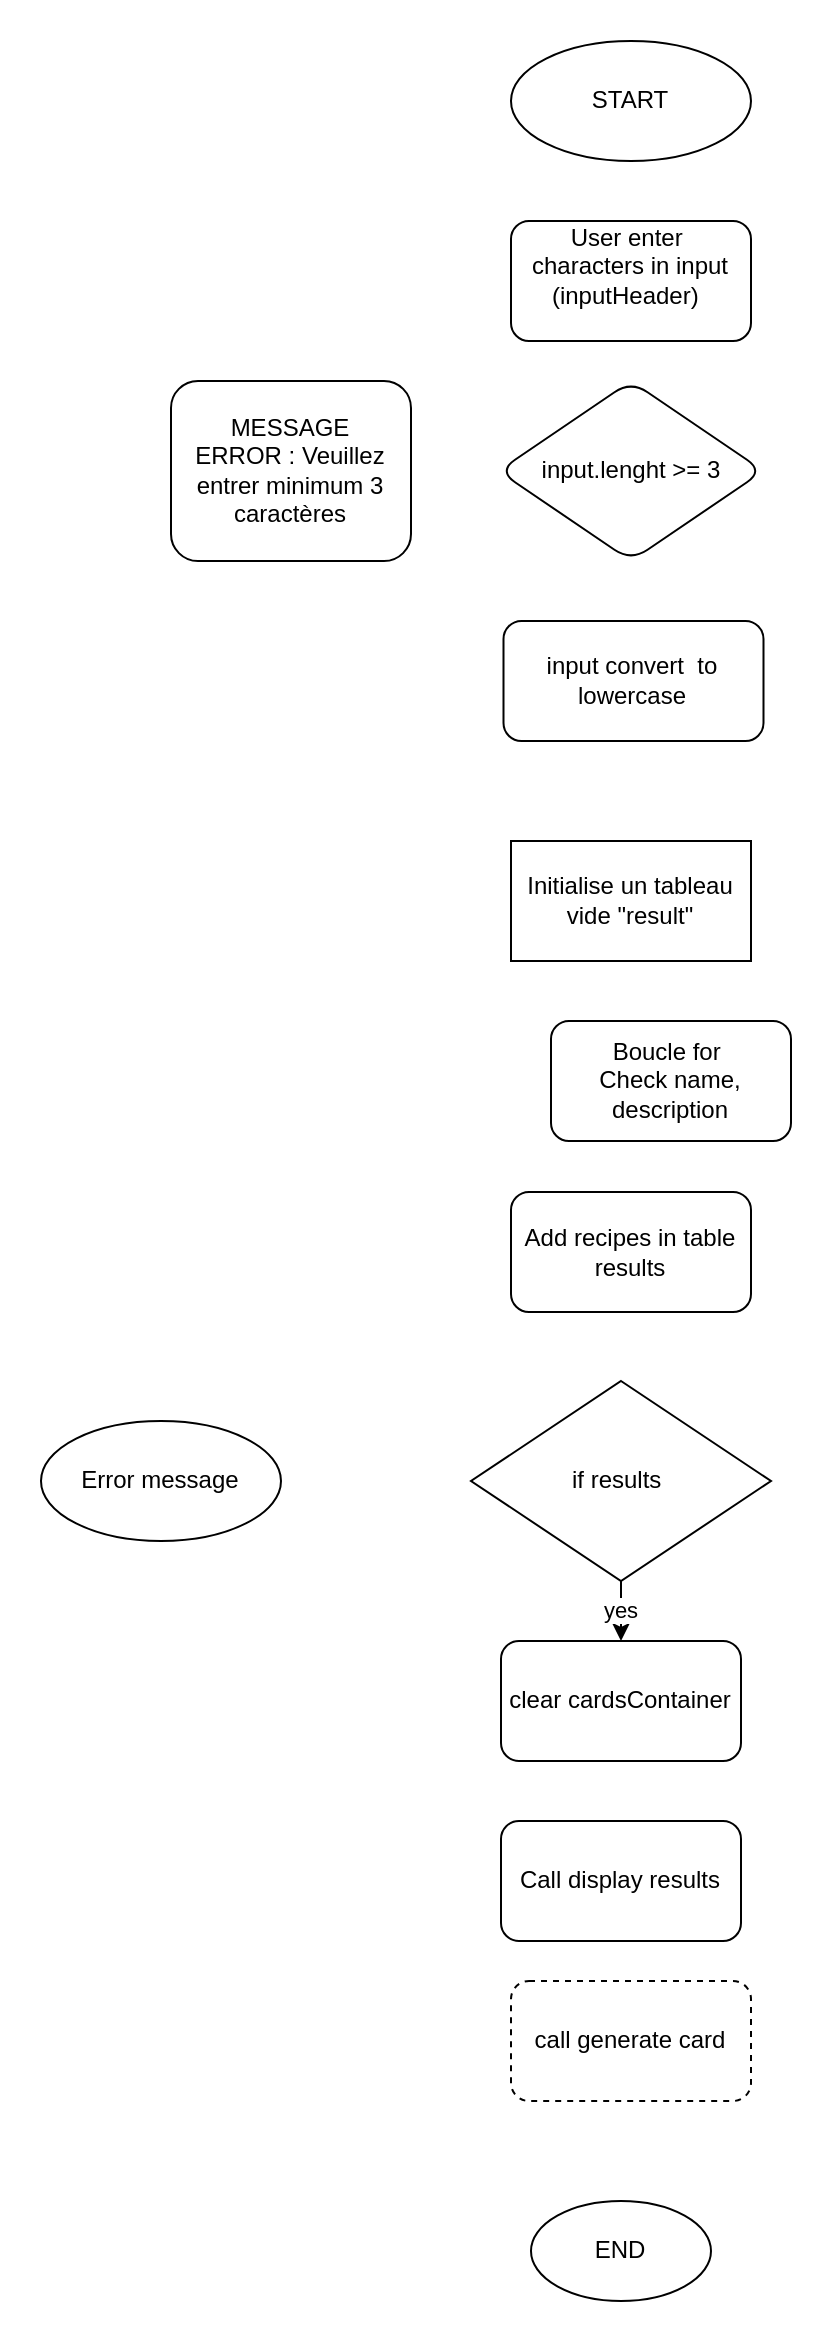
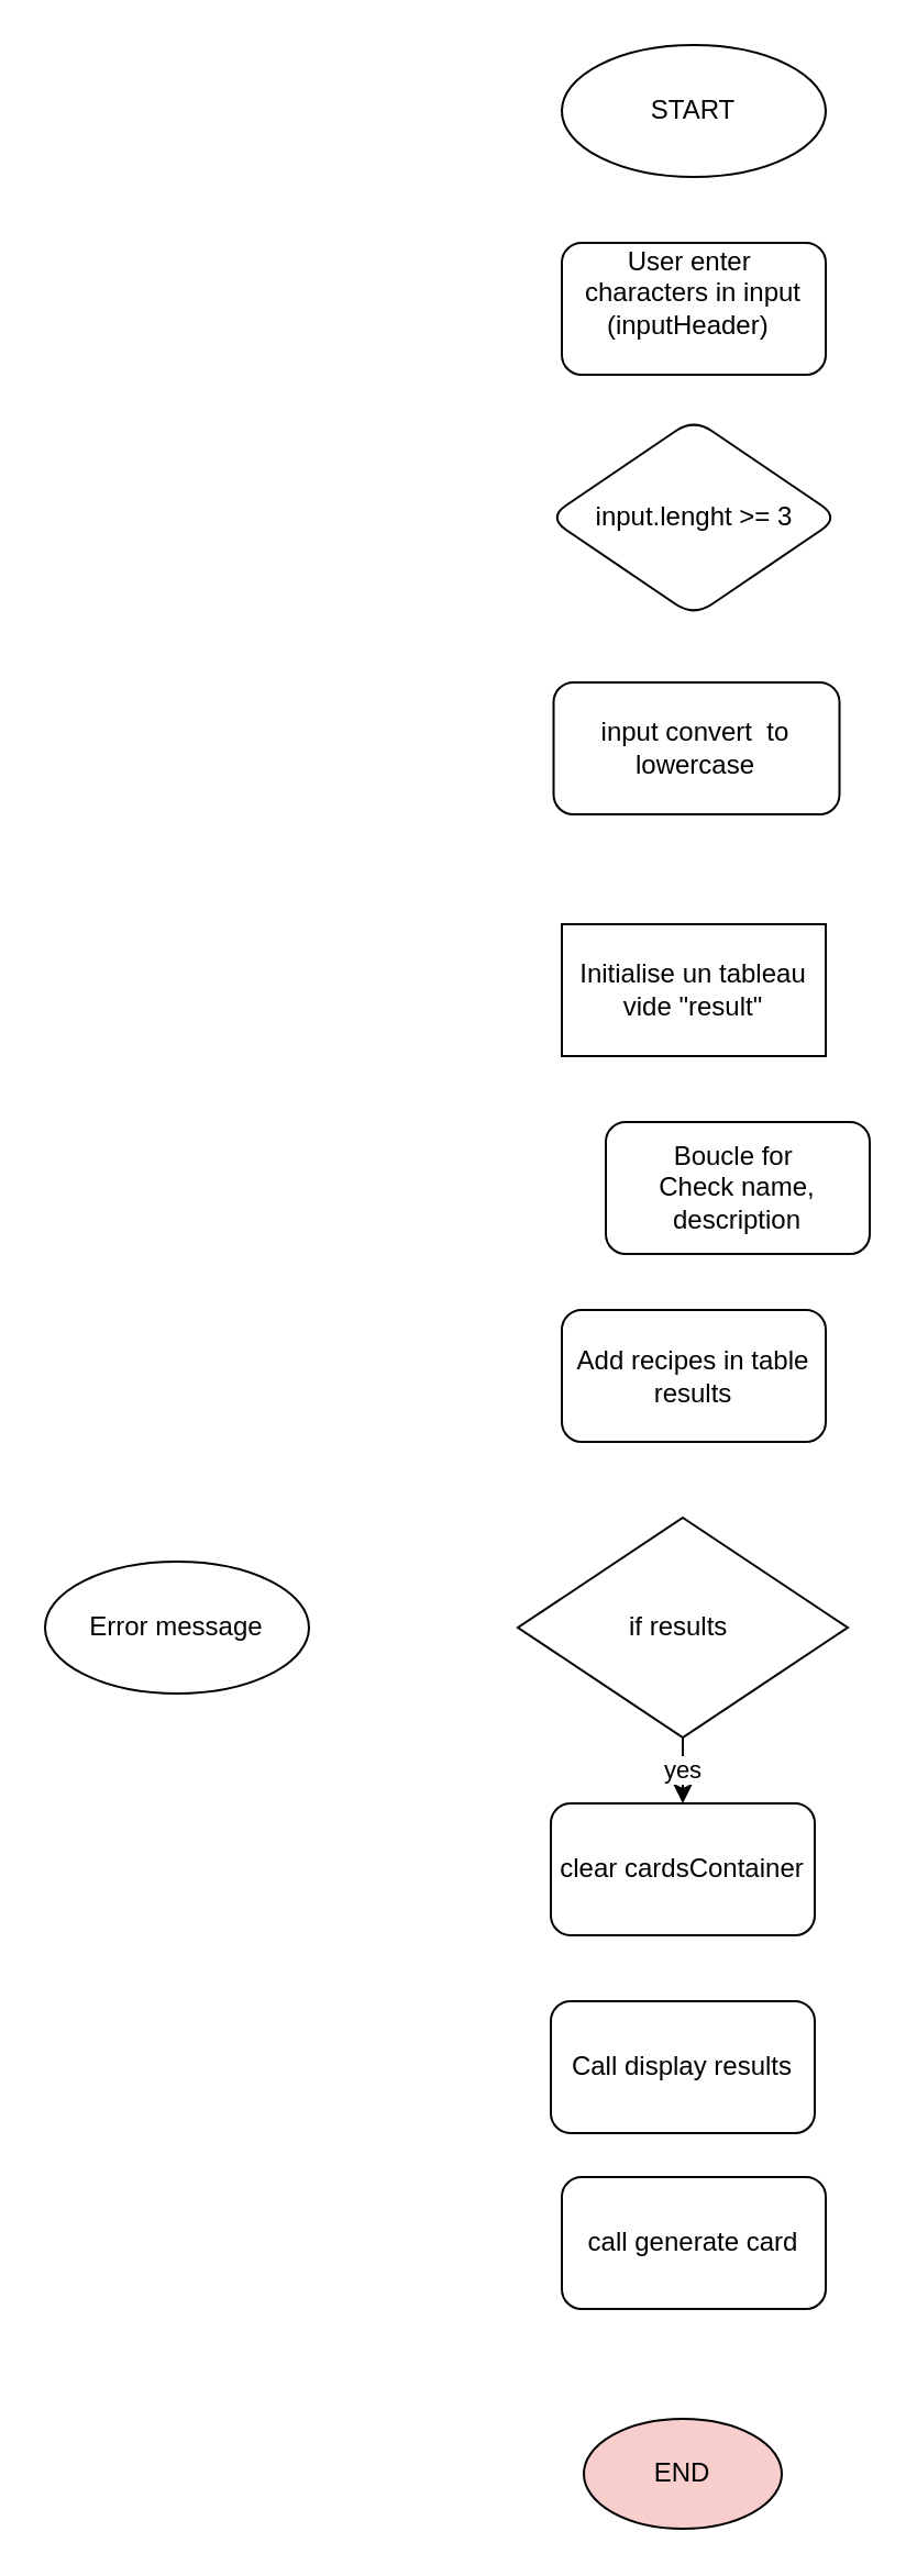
- <mxCell id="6" value="&lt;div&gt;MESSAGE&lt;/div&gt;ERROR : Veuillez entrer minimum 3 caractères" style="rounded=1;whiteSpace=wrap;html=1;" vertex="1" parent="1"><mxGeometry x="85" y="190" width="120" height="90" as="geometry" /></mxCell>
- <mxCell id="15" value="call generate card" style="rounded=1;whiteSpace=wrap;html=1;dashed=1;" vertex="1" parent="1"><mxGeometry x="255" y="990" width="120" height="60" as="geometry" /></mxCell>
+ <mxCell id="15" value="call generate card" style="rounded=1;whiteSpace=wrap;html=1;" vertex="1" parent="1"><mxGeometry x="255" y="990" width="120" height="60" as="geometry" /></mxCell>
- <mxCell id="16" value="END" style="ellipse;whiteSpace=wrap;html=1;" vertex="1" parent="1"><mxGeometry x="265" y="1100" width="90" height="50" as="geometry" /></mxCell>
+ <mxCell id="16" value="END" style="ellipse;whiteSpace=wrap;html=1;fillColor=#f8cecc;" vertex="1" parent="1"><mxGeometry x="265" y="1100" width="90" height="50" as="geometry" /></mxCell>
